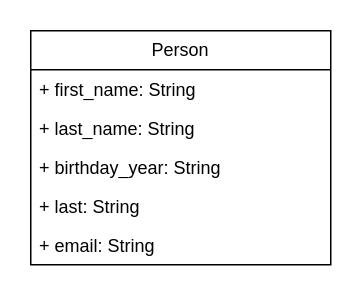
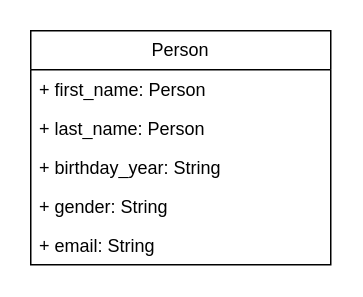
- <mxCell id="3" value="+ first_name: String" style="text;strokeColor=none;fillColor=none;align=left;verticalAlign=top;spacingLeft=4;spacingRight=4;overflow=hidden;rotatable=0;points=[[0,0.5],[1,0.5]];portConstraint=eastwest;whiteSpace=wrap;html=1;" vertex="1" parent="2"><mxGeometry y="26" width="200" height="26" as="geometry" /></mxCell>
+ <mxCell id="3" value="+ first_name: Person" style="text;strokeColor=none;fillColor=none;align=left;verticalAlign=top;spacingLeft=4;spacingRight=4;overflow=hidden;rotatable=0;points=[[0,0.5],[1,0.5]];portConstraint=eastwest;whiteSpace=wrap;html=1;" vertex="1" parent="2"><mxGeometry y="26" width="200" height="26" as="geometry" /></mxCell>
- <mxCell id="4" value="+ last_name: String" style="text;strokeColor=none;fillColor=none;align=left;verticalAlign=top;spacingLeft=4;spacingRight=4;overflow=hidden;rotatable=0;points=[[0,0.5],[1,0.5]];portConstraint=eastwest;whiteSpace=wrap;html=1;" vertex="1" parent="2"><mxGeometry y="52" width="200" height="26" as="geometry" /></mxCell>
+ <mxCell id="4" value="+ last_name: Person" style="text;strokeColor=none;fillColor=none;align=left;verticalAlign=top;spacingLeft=4;spacingRight=4;overflow=hidden;rotatable=0;points=[[0,0.5],[1,0.5]];portConstraint=eastwest;whiteSpace=wrap;html=1;" vertex="1" parent="2"><mxGeometry y="52" width="200" height="26" as="geometry" /></mxCell>
- <mxCell id="6" value="+ last: String" style="text;strokeColor=none;fillColor=none;align=left;verticalAlign=top;spacingLeft=4;spacingRight=4;overflow=hidden;rotatable=0;points=[[0,0.5],[1,0.5]];portConstraint=eastwest;whiteSpace=wrap;html=1;" vertex="1" parent="2"><mxGeometry y="104" width="200" height="26" as="geometry" /></mxCell>
+ <mxCell id="6" value="+ gender: String" style="text;strokeColor=none;fillColor=none;align=left;verticalAlign=top;spacingLeft=4;spacingRight=4;overflow=hidden;rotatable=0;points=[[0,0.5],[1,0.5]];portConstraint=eastwest;whiteSpace=wrap;html=1;" vertex="1" parent="2"><mxGeometry y="104" width="200" height="26" as="geometry" /></mxCell>
